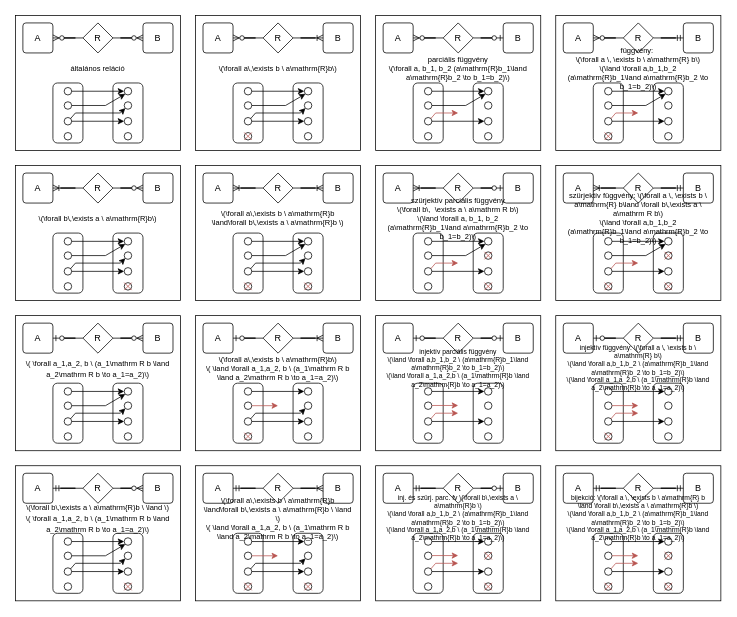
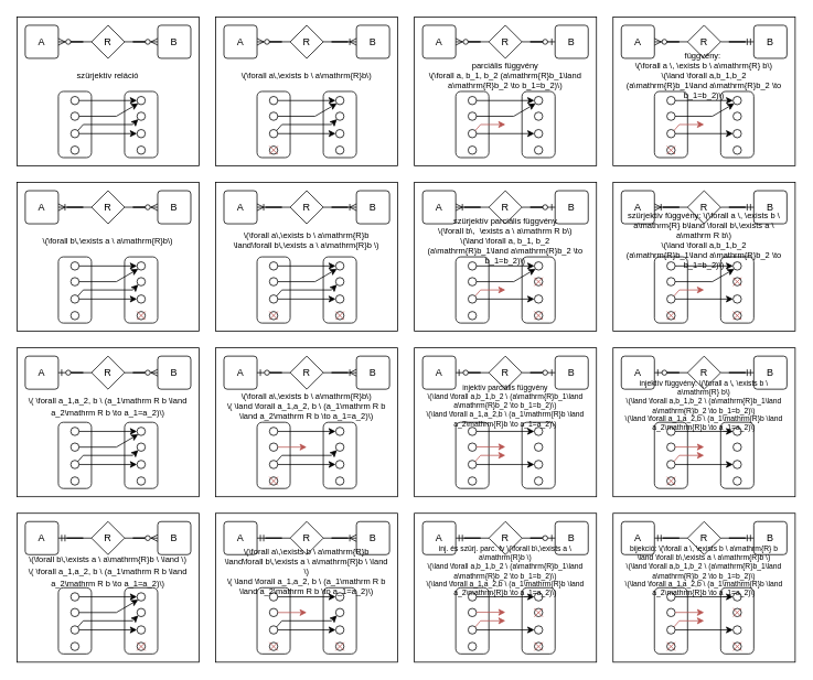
- <mxCell id="23" value="általános reláció" style="text;html=1;strokeColor=none;fillColor=none;align=center;verticalAlign=middle;whiteSpace=wrap;rounded=0;fontSize=10;" parent="2" vertex="1"><mxGeometry x="10" y="50" width="200" height="40" as="geometry" /></mxCell>
+ <mxCell id="23" value="szürjektív reláció" style="text;html=1;strokeColor=none;fillColor=none;align=center;verticalAlign=middle;whiteSpace=wrap;rounded=0;fontSize=10;" parent="2" vertex="1"><mxGeometry x="10" y="50" width="200" height="40" as="geometry" /></mxCell>
